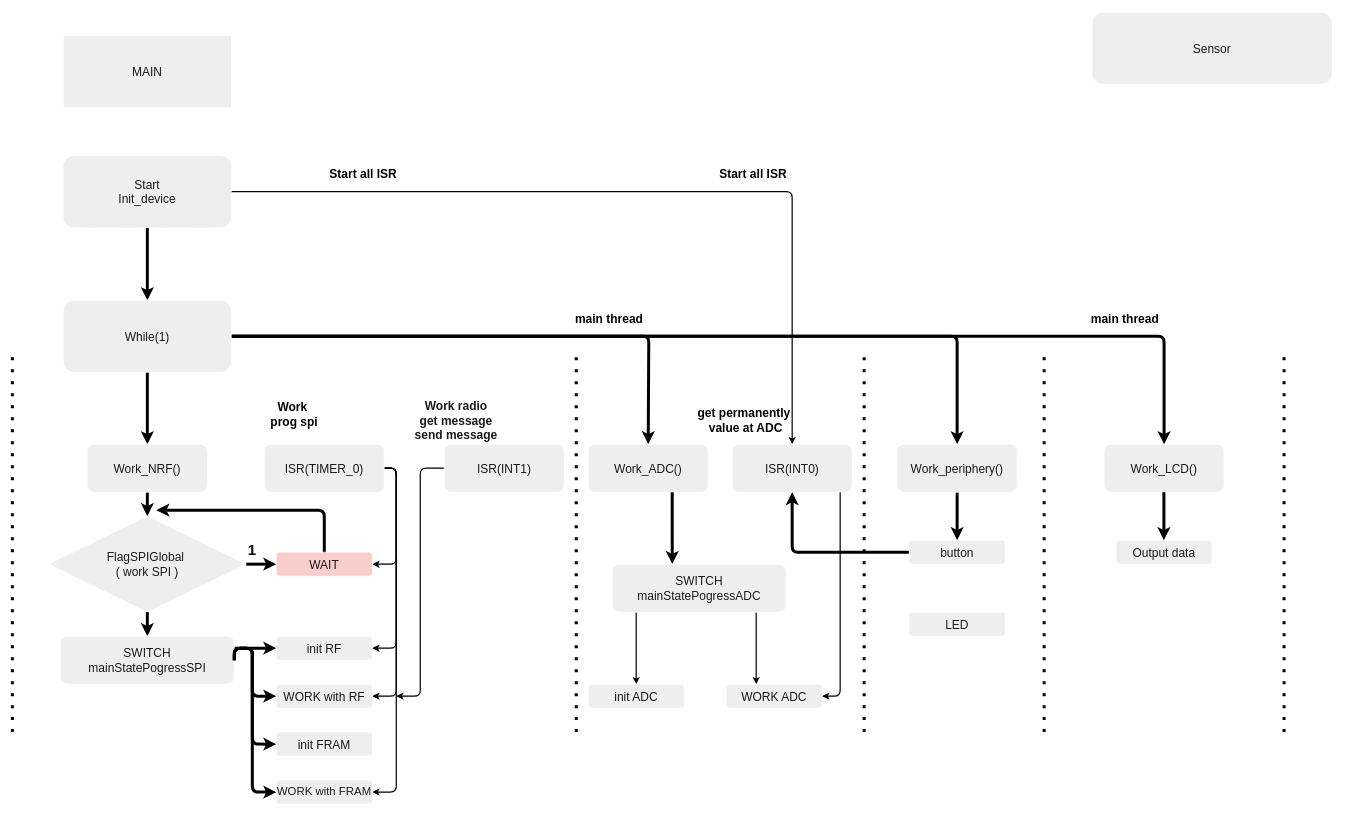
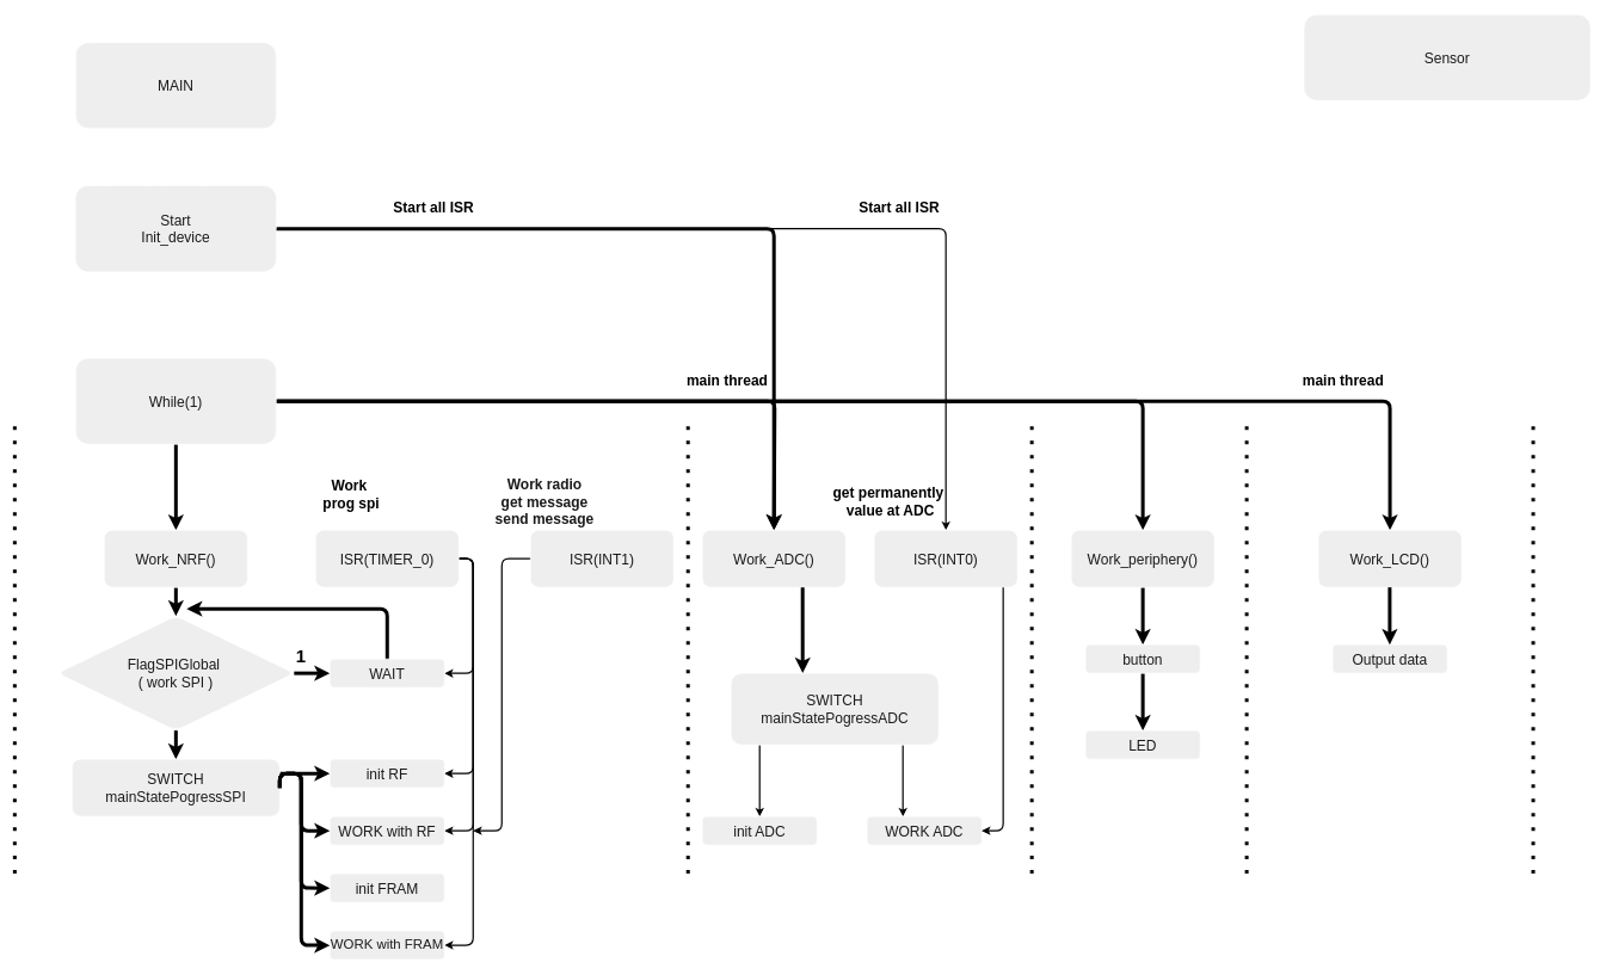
- <mxCell id="3" value="&lt;font style=&quot;font-size: 20px;&quot;&gt;MAIN&lt;/font&gt;" style="whiteSpace=wrap;html=1;strokeColor=#FFFFFF;fontColor=#1A1A1A;fillColor=#EEEEEE;labelBackgroundColor=none;rounded=0;" parent="1" vertex="1"><mxGeometry x="105" y="59" width="280" height="120" as="geometry" /></mxCell>
+ <mxCell id="3" value="&lt;font style=&quot;font-size: 20px;&quot;&gt;MAIN&lt;/font&gt;" style="rounded=1;whiteSpace=wrap;html=1;strokeColor=#FFFFFF;fontColor=#1A1A1A;fillColor=#EEEEEE;labelBackgroundColor=none;" parent="1" vertex="1"><mxGeometry x="105" y="59" width="280" height="120" as="geometry" /></mxCell>
- <mxCell id="4" style="edgeStyle=orthogonalEdgeStyle;rounded=1;orthogonalLoop=1;jettySize=auto;html=1;entryX=0.5;entryY=0;entryDx=0;entryDy=0;strokeColor=#000000;fontColor=default;strokeWidth=5;labelBackgroundColor=none;" parent="1" source="6" target="11" edge="1"><mxGeometry relative="1" as="geometry" /></mxCell>
+ <mxCell id="4" style="edgeStyle=orthogonalEdgeStyle;rounded=1;orthogonalLoop=1;jettySize=auto;html=1;strokeColor=#000000;fontColor=default;strokeWidth=5;labelBackgroundColor=none;" parent="1" source="6" target="15" edge="1"><mxGeometry relative="1" as="geometry" /></mxCell>
- <mxCell id="57" style="edgeStyle=orthogonalEdgeStyle;rounded=1;orthogonalLoop=1;jettySize=auto;html=1;strokeColor=#000000;fontColor=default;strokeWidth=5;labelBackgroundColor=none;" parent="1" source="58" target="48" edge="1"><mxGeometry relative="1" as="geometry" /></mxCell>
+ <mxCell id="57" style="edgeStyle=orthogonalEdgeStyle;rounded=1;orthogonalLoop=1;jettySize=auto;html=1;entryX=0.5;entryY=0;entryDx=0;entryDy=0;strokeColor=#000000;fontColor=default;strokeWidth=5;labelBackgroundColor=none;" parent="1" source="58" target="59" edge="1"><mxGeometry relative="1" as="geometry" /></mxCell>
- <mxCell id="28" value="&lt;font style=&quot;font-size: 20px;&quot;&gt;WAIT&lt;/font&gt;" style="rounded=1;whiteSpace=wrap;html=1;strokeColor=#FFFFFF;fontColor=#1A1A1A;fillColor=#f8cecc;labelBackgroundColor=none;" parent="1" vertex="1"><mxGeometry x="460" y="920" width="160" height="40" as="geometry" /></mxCell>
+ <mxCell id="28" value="&lt;font style=&quot;font-size: 20px;&quot;&gt;WAIT&lt;/font&gt;" style="rounded=1;whiteSpace=wrap;html=1;strokeColor=#FFFFFF;fontColor=#1A1A1A;fillColor=#EEEEEE;labelBackgroundColor=none;" parent="1" vertex="1"><mxGeometry x="460" y="920" width="160" height="40" as="geometry" /></mxCell>
- <mxCell id="42" value="&lt;div style=&quot;font-size: 20px;&quot;&gt;&lt;font style=&quot;font-size: 20px;&quot;&gt;SWITCH&lt;/font&gt;&lt;/div&gt;&lt;font style=&quot;font-size: 20px;&quot;&gt;mainStatePogressADC&lt;/font&gt;" style="rounded=1;whiteSpace=wrap;html=1;strokeColor=#FFFFFF;fontColor=#1A1A1A;fillColor=#EEEEEE;labelBackgroundColor=none;" parent="1" vertex="1"><mxGeometry x="1020" y="940" width="290" height="80" as="geometry" /></mxCell>
+ <mxCell id="42" value="&lt;div style=&quot;font-size: 20px;&quot;&gt;&lt;font style=&quot;font-size: 20px;&quot;&gt;SWITCH&lt;/font&gt;&lt;/div&gt;&lt;font style=&quot;font-size: 20px;&quot;&gt;mainStatePogressADC&lt;/font&gt;" style="rounded=1;whiteSpace=wrap;html=1;strokeColor=#FFFFFF;fontColor=#1A1A1A;fillColor=#EEEEEE;labelBackgroundColor=none;" parent="1" vertex="1"><mxGeometry x="1020" y="940" width="290" height="100" as="geometry" /></mxCell>
